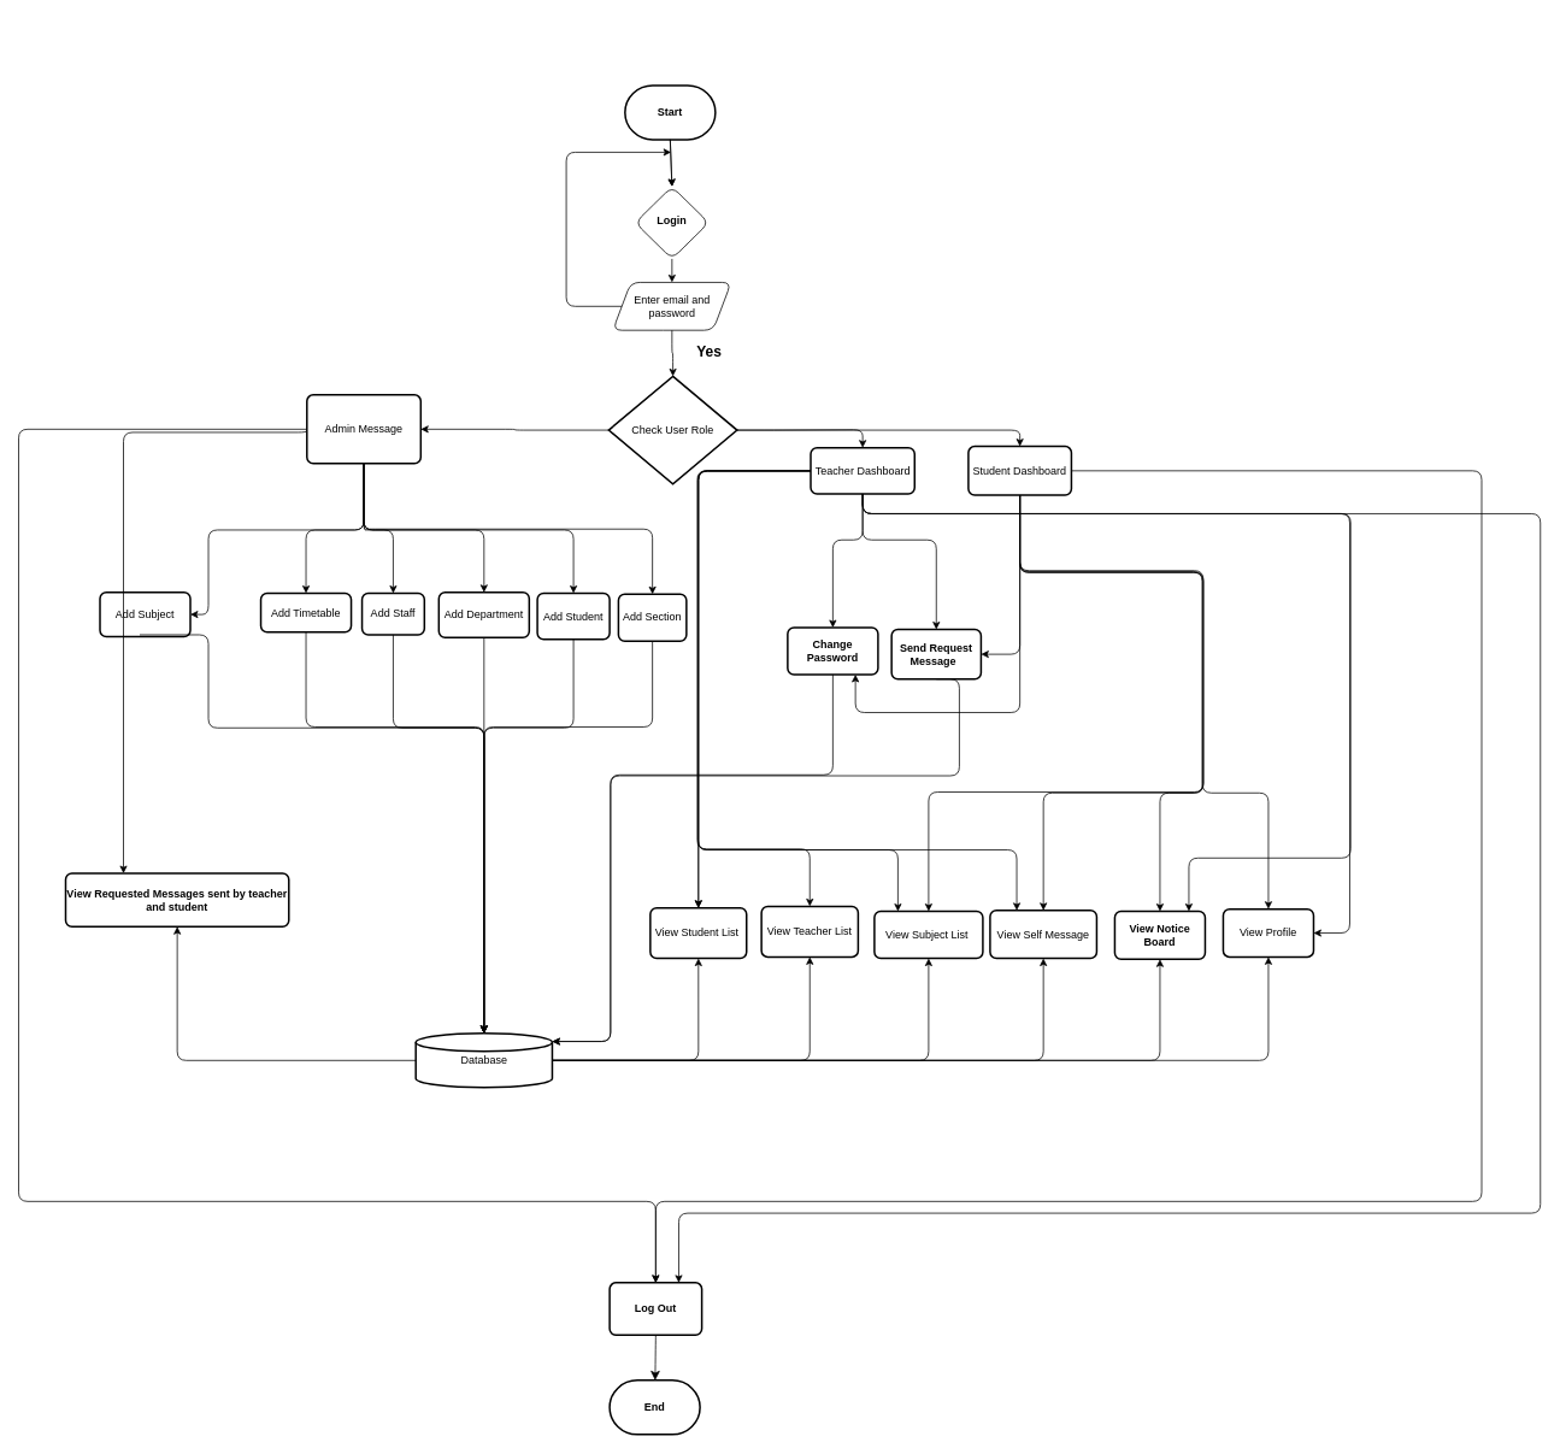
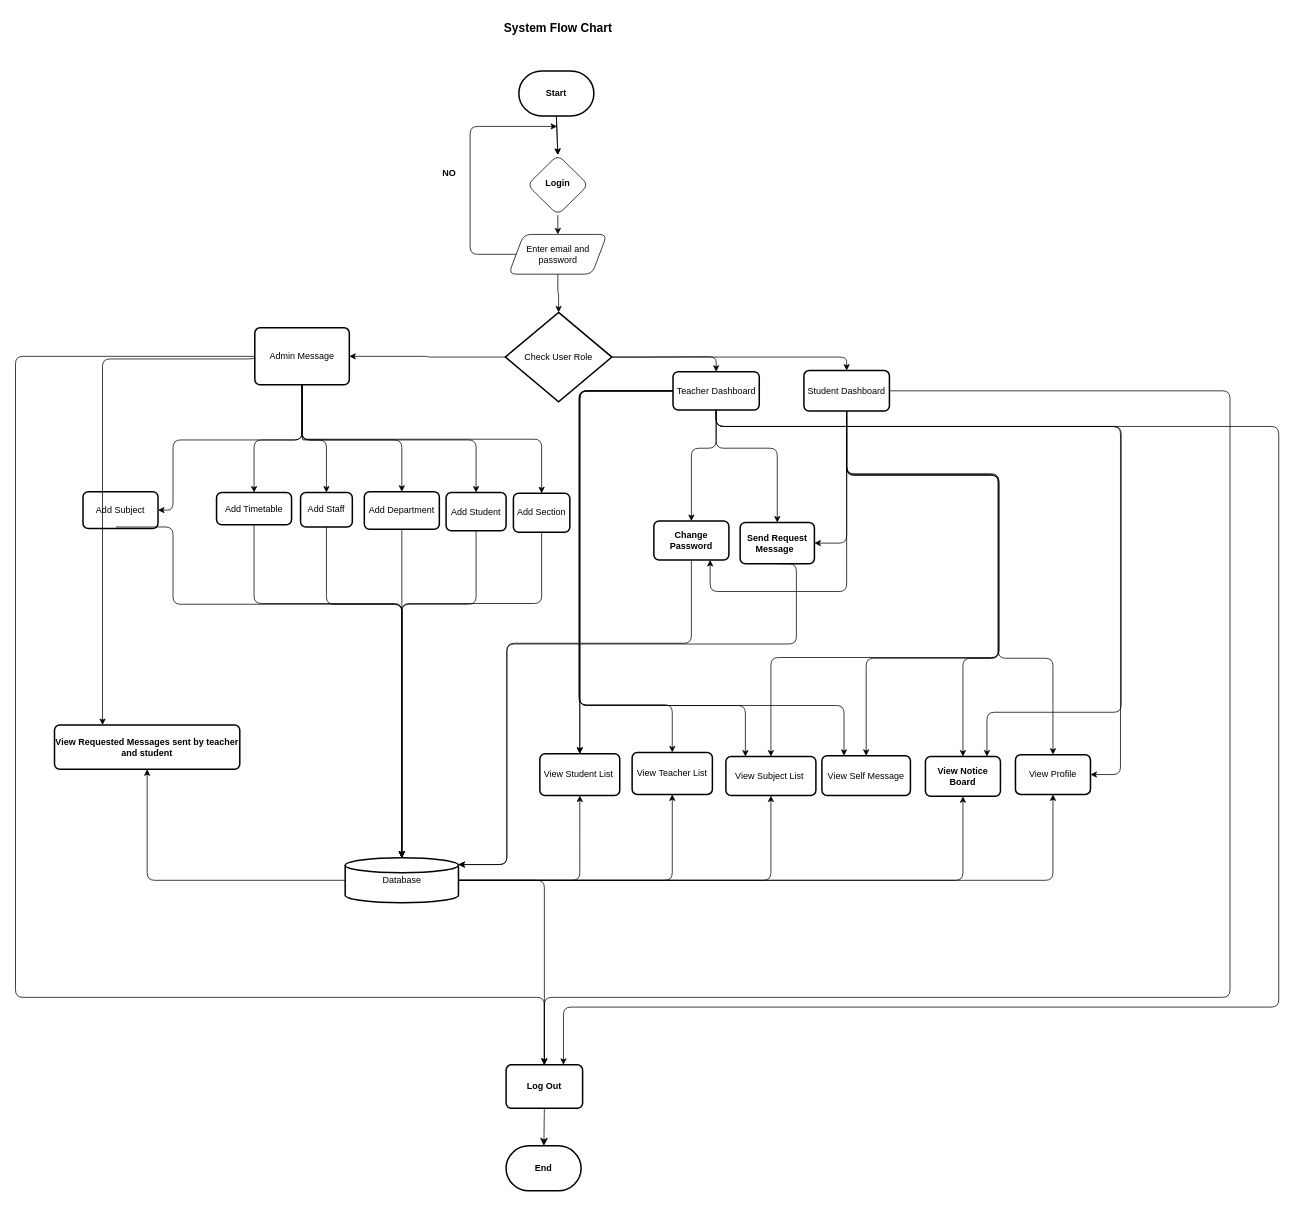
+ <mxCell id="4" value="&lt;b&gt;System Flow Chart&lt;/b&gt;" style="text;html=1;align=center;verticalAlign=middle;resizable=0;points=[];autosize=1;strokeColor=none;fillColor=none;fontSize=16;labelBackgroundColor=none;rounded=1;" parent="1" vertex="1"><mxGeometry x="662" y="20" width="162" height="31" as="geometry" /></mxCell>
+ <mxCell id="10" value="&lt;b&gt;NO&lt;/b&gt;" style="text;html=1;align=center;verticalAlign=middle;resizable=0;points=[];autosize=1;strokeColor=none;fillColor=none;labelBackgroundColor=none;rounded=1;" parent="1" vertex="1"><mxGeometry x="578" y="216" width="40" height="30" as="geometry" /></mxCell>
- <mxCell id="11" value="&lt;b&gt;Yes&lt;/b&gt;" style="text;html=1;align=center;verticalAlign=middle;resizable=0;points=[];autosize=1;strokeColor=none;fillColor=none;fontSize=16;labelBackgroundColor=none;rounded=1;" parent="1" vertex="1"><mxGeometry x="758.5" y="373" width="50" height="30" as="geometry" /></mxCell>
- <mxCell id="24" style="edgeStyle=orthogonalEdgeStyle;rounded=1;orthogonalLoop=1;jettySize=auto;html=1;exitX=1;exitY=0.5;exitDx=0;exitDy=0;exitPerimeter=0;entryX=0.5;entryY=1;entryDx=0;entryDy=0;labelBackgroundColor=none;fontColor=default;" edge="1" parent="1" source="27" target="47"><mxGeometry relative="1" as="geometry" /></mxCell>
+ <mxCell id="24" style="edgeStyle=orthogonalEdgeStyle;rounded=1;orthogonalLoop=1;jettySize=auto;html=1;exitX=1;exitY=0.5;exitDx=0;exitDy=0;exitPerimeter=0;labelBackgroundColor=none;fontColor=default;" edge="1" parent="1" source="27" target="14"><mxGeometry relative="1" as="geometry" /></mxCell>
